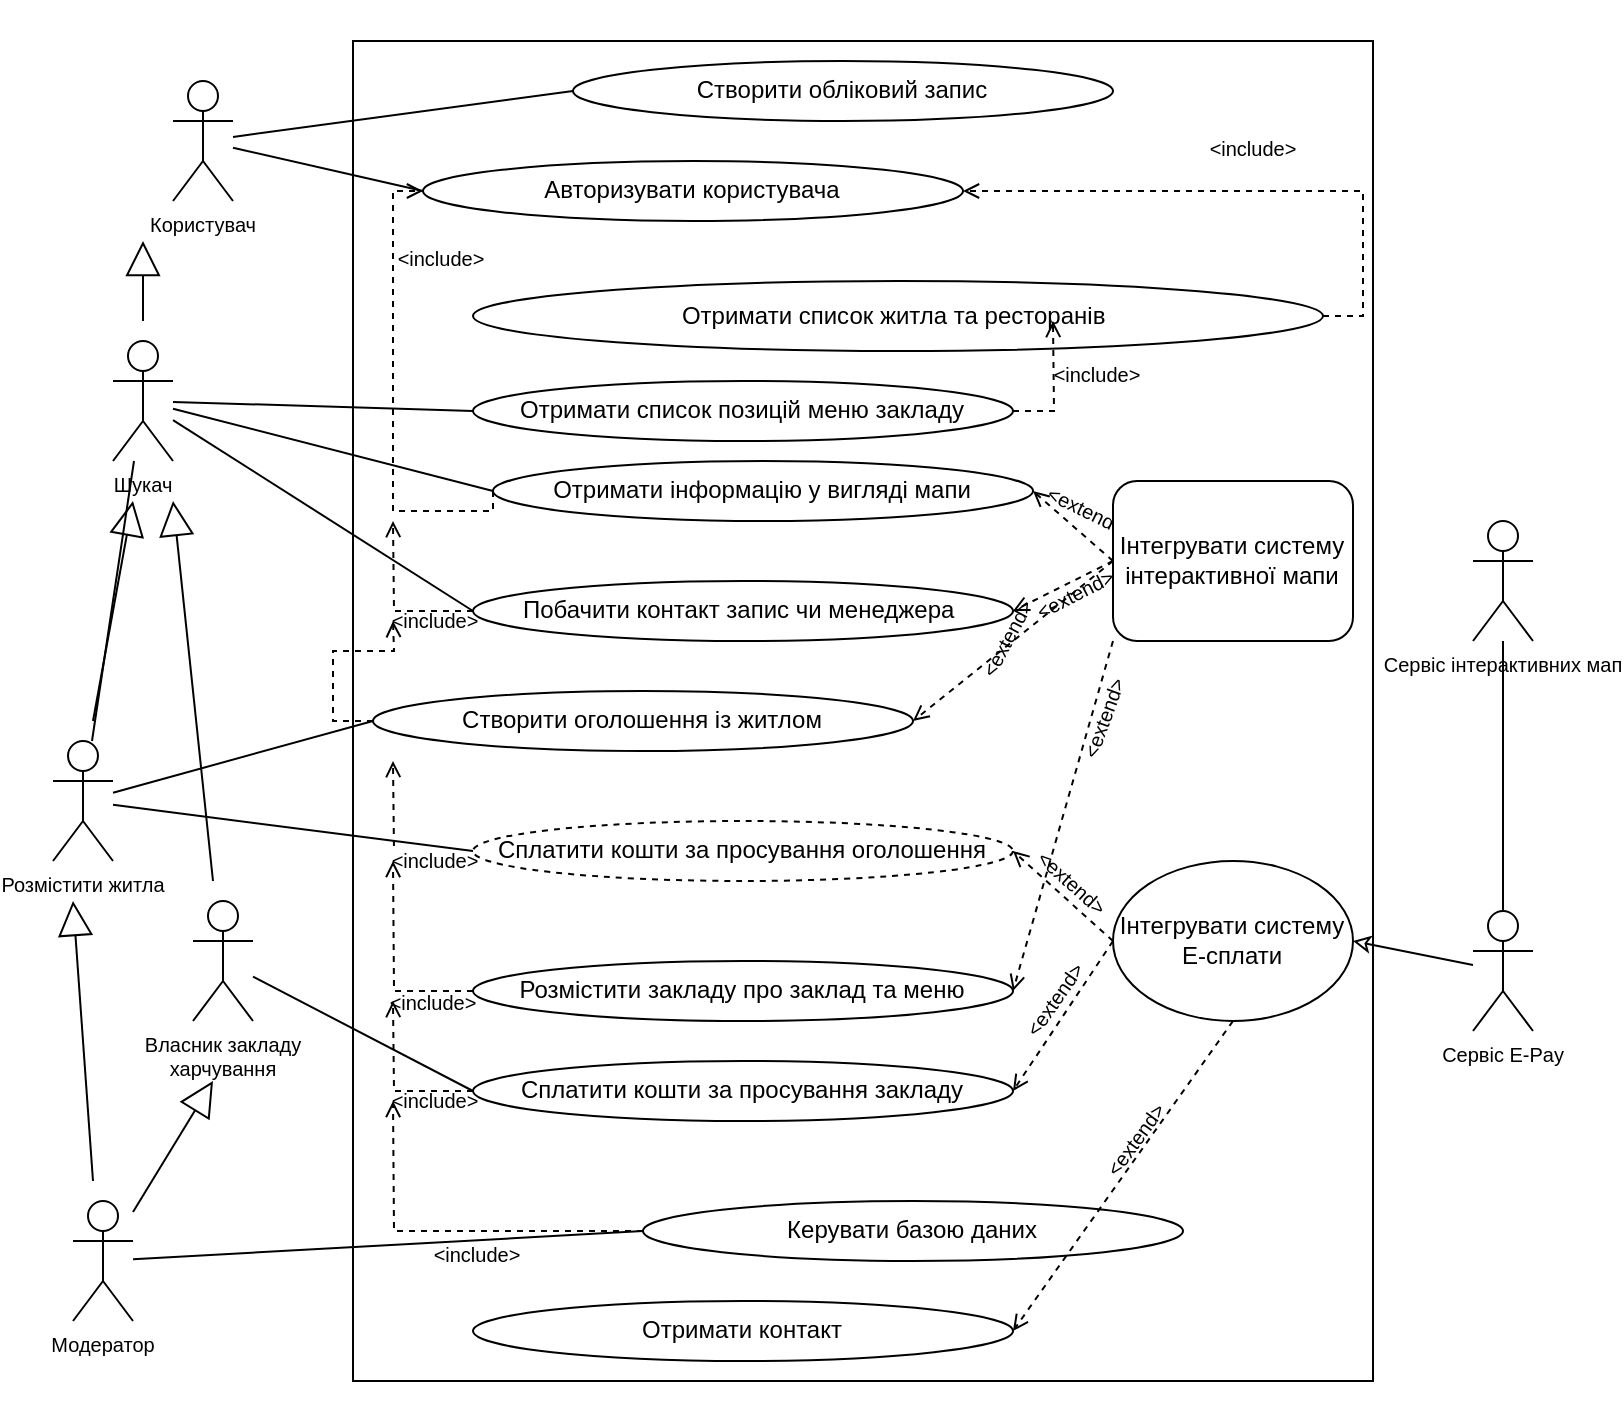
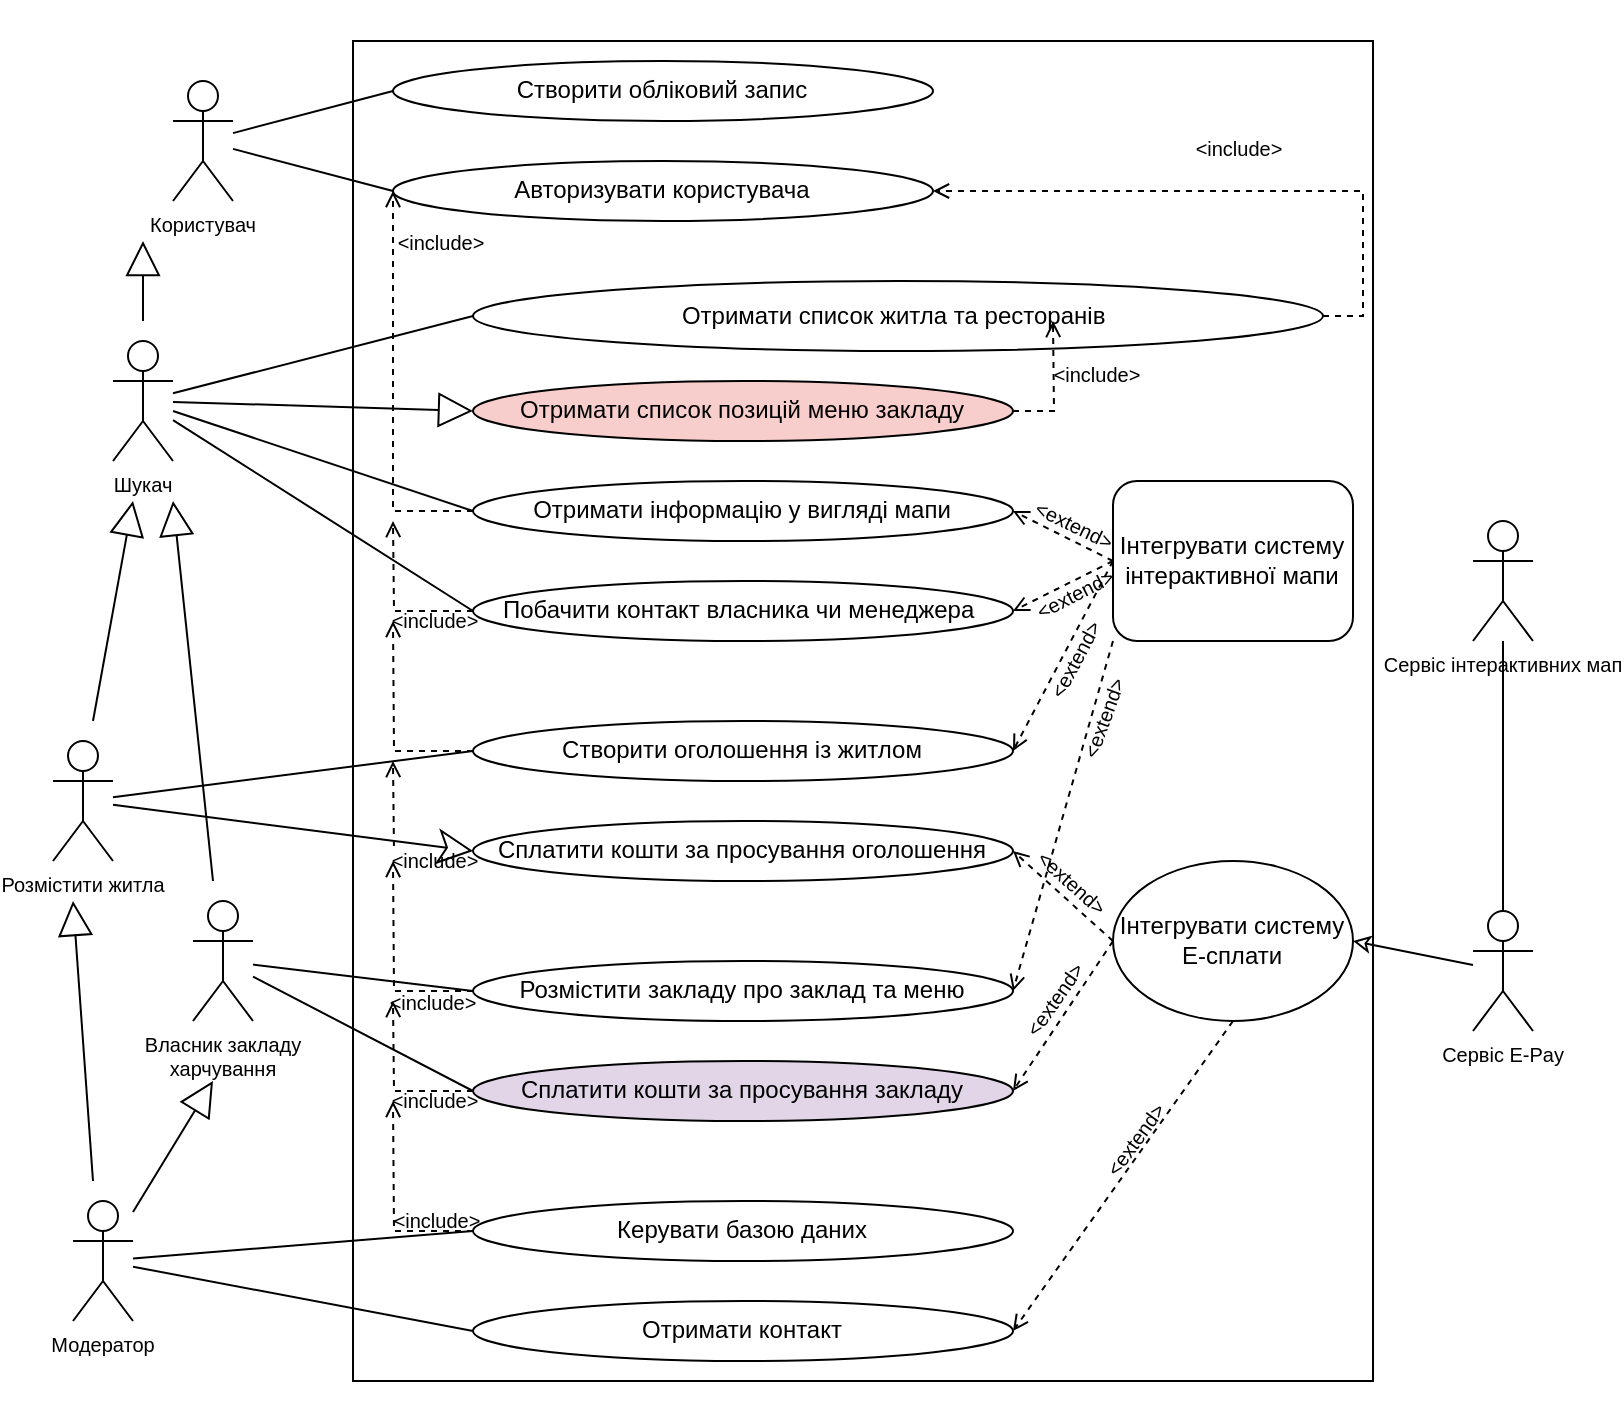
- <mxCell id="2" value="Створити обліковий запис" style="ellipse;whiteSpace=wrap;html=1;" vertex="1" parent="1"><mxGeometry x="280" y="30" width="270" height="30" as="geometry" /></mxCell>
+ <mxCell id="2" value="Створити обліковий запис" style="ellipse;whiteSpace=wrap;html=1;" vertex="1" parent="1"><mxGeometry x="190" y="30" width="270" height="30" as="geometry" /></mxCell>
- <mxCell id="3" value="Авторизувати користувача" style="ellipse;whiteSpace=wrap;html=1;" vertex="1" parent="1"><mxGeometry x="205" y="80" width="270" height="30" as="geometry" /></mxCell>
+ <mxCell id="3" value="Авторизувати користувача" style="ellipse;whiteSpace=wrap;html=1;" vertex="1" parent="1"><mxGeometry x="190" y="80" width="270" height="30" as="geometry" /></mxCell>
- <mxCell id="62" style="edgeStyle=none;rounded=0;orthogonalLoop=1;jettySize=auto;html=1;entryX=0;entryY=0.5;entryDx=0;entryDy=0;fontSize=10;startArrow=none;startFill=0;endArrow=none;endFill=0;endSize=15;" edge="1" parent="1" source="66" target="9"><mxGeometry relative="1" as="geometry" /></mxCell>
+ <mxCell id="62" style="edgeStyle=none;rounded=0;orthogonalLoop=1;jettySize=auto;html=1;entryX=0;entryY=0.5;entryDx=0;entryDy=0;fontSize=10;startArrow=none;startFill=0;endArrow=block;endFill=0;endSize=15;" edge="1" parent="1" source="66" target="9"><mxGeometry relative="1" as="geometry" /></mxCell>
- <mxCell id="9" value="Отримати список позицій меню закладу" style="ellipse;whiteSpace=wrap;html=1;" vertex="1" parent="1"><mxGeometry x="230" y="190" width="270" height="30" as="geometry" /></mxCell>
+ <mxCell id="9" value="Отримати список позицій меню закладу" style="ellipse;whiteSpace=wrap;html=1;fillColor=#f8cecc;" vertex="1" parent="1"><mxGeometry x="230" y="190" width="270" height="30" as="geometry" /></mxCell>
- <mxCell id="12" value="Отримати інформацію у вигляді мапи" style="ellipse;whiteSpace=wrap;html=1;" vertex="1" parent="1"><mxGeometry x="240" y="230" width="270" height="30" as="geometry" /></mxCell>
+ <mxCell id="12" value="Отримати інформацію у вигляді мапи" style="ellipse;whiteSpace=wrap;html=1;" vertex="1" parent="1"><mxGeometry x="230" y="240" width="270" height="30" as="geometry" /></mxCell>
- <mxCell id="61" style="edgeStyle=none;rounded=0;orthogonalLoop=1;jettySize=auto;html=1;fontSize=10;startArrow=none;startFill=0;endArrow=none;endFill=0;endSize=15;" edge="1" parent="1" source="66" target="60"><mxGeometry relative="1" as="geometry" /></mxCell>
+ <mxCell id="61" style="edgeStyle=none;rounded=0;orthogonalLoop=1;jettySize=auto;html=1;entryX=0;entryY=0.5;entryDx=0;entryDy=0;fontSize=10;startArrow=none;startFill=0;endArrow=none;endFill=0;endSize=15;" edge="1" parent="1" source="66" target="6"><mxGeometry relative="1" as="geometry" /></mxCell>
- <mxCell id="15" value="Побачити контакт запис чи менеджера&amp;nbsp;" style="ellipse;whiteSpace=wrap;html=1;" vertex="1" parent="1"><mxGeometry x="230" y="290" width="270" height="30" as="geometry" /></mxCell>
+ <mxCell id="15" value="Побачити контакт власника чи менеджера&amp;nbsp;" style="ellipse;whiteSpace=wrap;html=1;" vertex="1" parent="1"><mxGeometry x="230" y="290" width="270" height="30" as="geometry" /></mxCell>
- <mxCell id="17" value="Створити оголошення із житлом" style="ellipse;whiteSpace=wrap;html=1;" vertex="1" parent="1"><mxGeometry x="180" y="345" width="270" height="30" as="geometry" /></mxCell>
+ <mxCell id="17" value="Створити оголошення із житлом" style="ellipse;whiteSpace=wrap;html=1;" vertex="1" parent="1"><mxGeometry x="230" y="360" width="270" height="30" as="geometry" /></mxCell>
- <mxCell id="59" style="edgeStyle=none;rounded=0;orthogonalLoop=1;jettySize=auto;html=1;entryX=0;entryY=0.5;entryDx=0;entryDy=0;fontSize=10;startArrow=none;startFill=0;endArrow=none;endFill=0;endSize=15;" edge="1" parent="1" source="60" target="21"><mxGeometry relative="1" as="geometry" /></mxCell>
+ <mxCell id="59" style="edgeStyle=none;rounded=0;orthogonalLoop=1;jettySize=auto;html=1;entryX=0;entryY=0.5;entryDx=0;entryDy=0;fontSize=10;startArrow=none;startFill=0;endArrow=classic;endFill=0;endSize=15;" edge="1" parent="1" source="60" target="21"><mxGeometry relative="1" as="geometry" /></mxCell>
- <mxCell id="21" value="Сплатити кошти за просування оголошення" style="ellipse;whiteSpace=wrap;html=1;dashed=1;" vertex="1" parent="1"><mxGeometry x="230" y="410" width="270" height="30" as="geometry" /></mxCell>
+ <mxCell id="21" value="Сплатити кошти за просування оголошення" style="ellipse;whiteSpace=wrap;html=1;" vertex="1" parent="1"><mxGeometry x="230" y="410" width="270" height="30" as="geometry" /></mxCell>
+ <mxCell id="68" style="edgeStyle=none;rounded=0;orthogonalLoop=1;jettySize=auto;html=1;entryX=0;entryY=0.5;entryDx=0;entryDy=0;fontSize=10;startArrow=none;startFill=0;endArrow=none;endFill=0;endSize=15;" edge="1" parent="1" source="70" target="24"><mxGeometry relative="1" as="geometry" /></mxCell>
- <mxCell id="27" value="Сплатити кошти за просування закладу" style="ellipse;whiteSpace=wrap;html=1;" vertex="1" parent="1"><mxGeometry x="230" y="530" width="270" height="30" as="geometry" /></mxCell>
+ <mxCell id="27" value="Сплатити кошти за просування закладу" style="ellipse;whiteSpace=wrap;html=1;fillColor=#e1d5e7;" vertex="1" parent="1"><mxGeometry x="230" y="530" width="270" height="30" as="geometry" /></mxCell>
- <mxCell id="30" value="Керувати базою даних" style="ellipse;whiteSpace=wrap;html=1;" vertex="1" parent="1"><mxGeometry x="315" y="600" width="270" height="30" as="geometry" /></mxCell>
+ <mxCell id="30" value="Керувати базою даних" style="ellipse;whiteSpace=wrap;html=1;" vertex="1" parent="1"><mxGeometry x="230" y="600" width="270" height="30" as="geometry" /></mxCell>
+ <mxCell id="55" style="edgeStyle=none;rounded=0;orthogonalLoop=1;jettySize=auto;html=1;entryX=0;entryY=0.5;entryDx=0;entryDy=0;fontSize=10;startArrow=none;startFill=0;endArrow=none;endFill=0;endSize=15;" edge="1" parent="1" source="56" target="31"><mxGeometry relative="1" as="geometry" /></mxCell>
